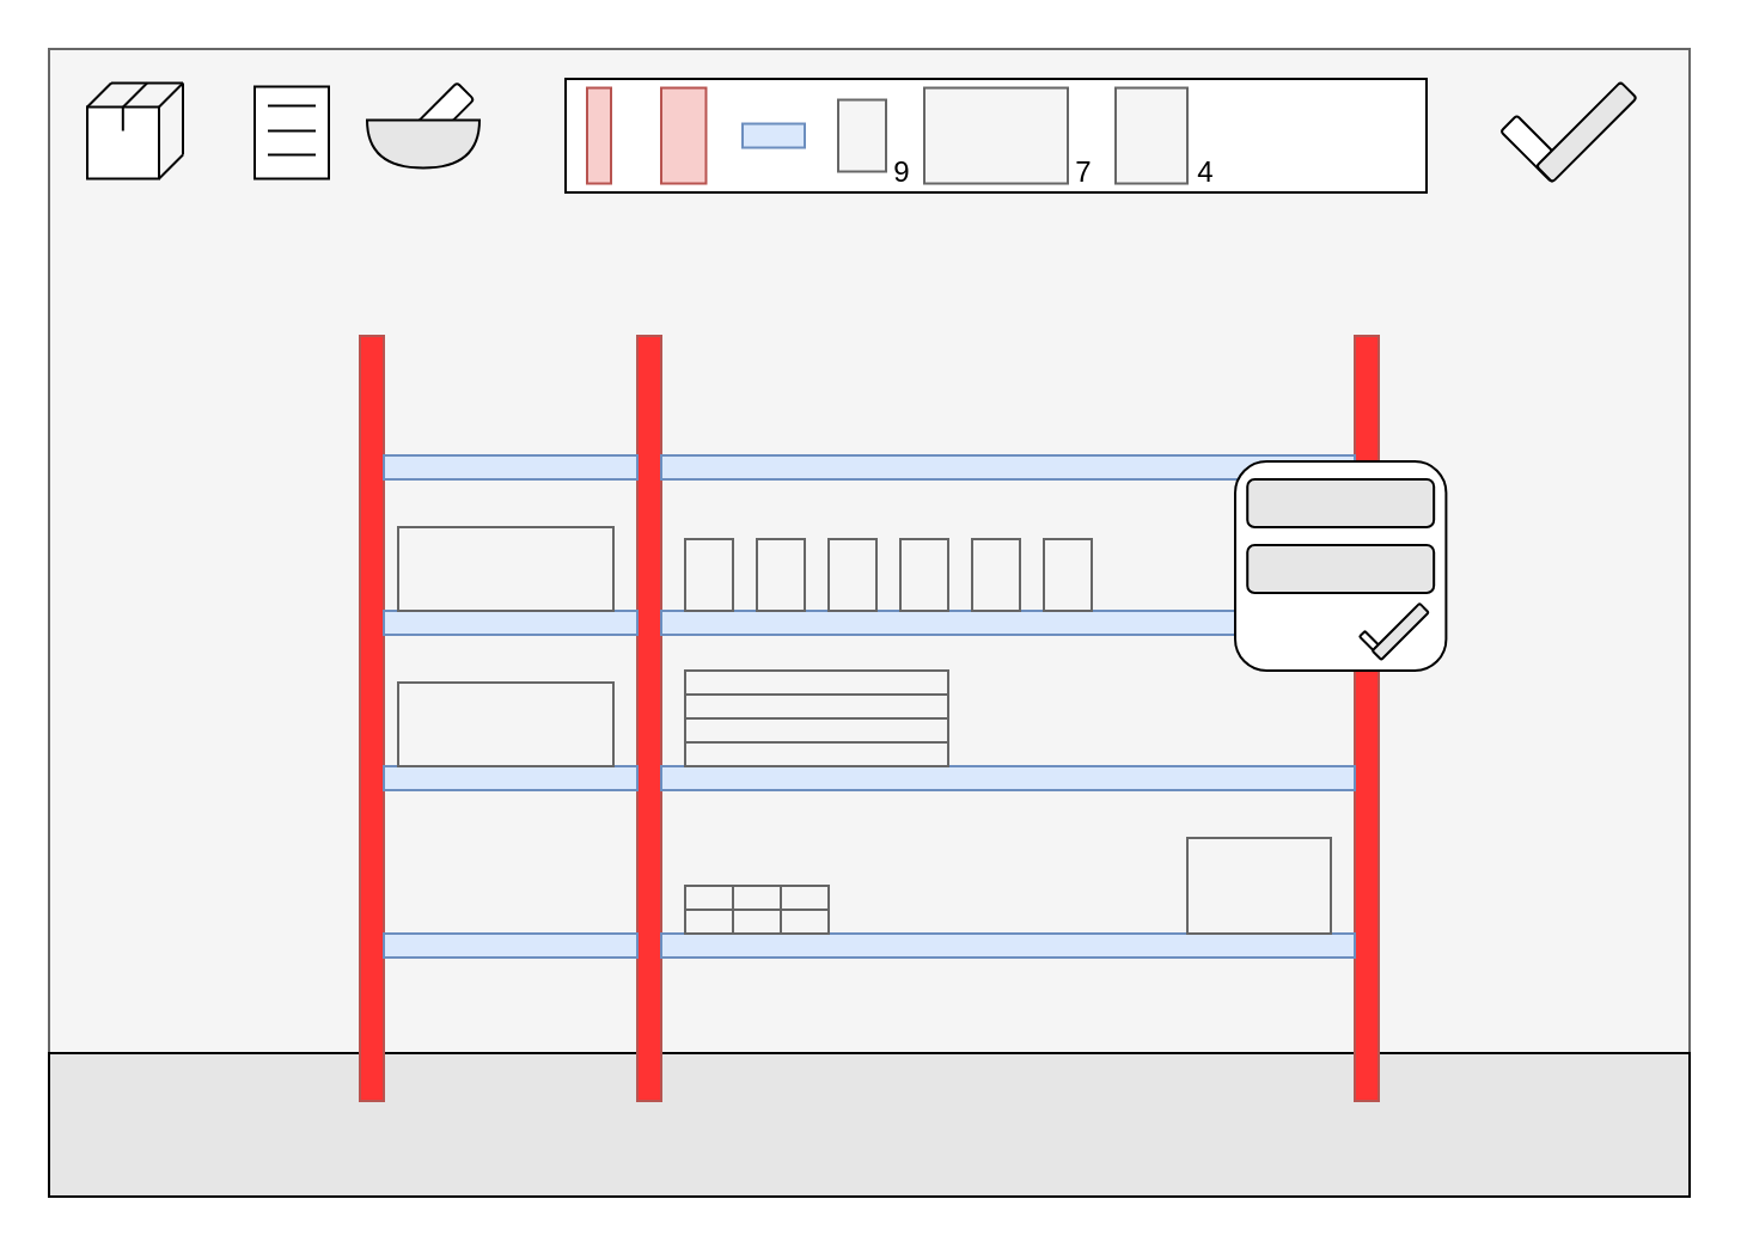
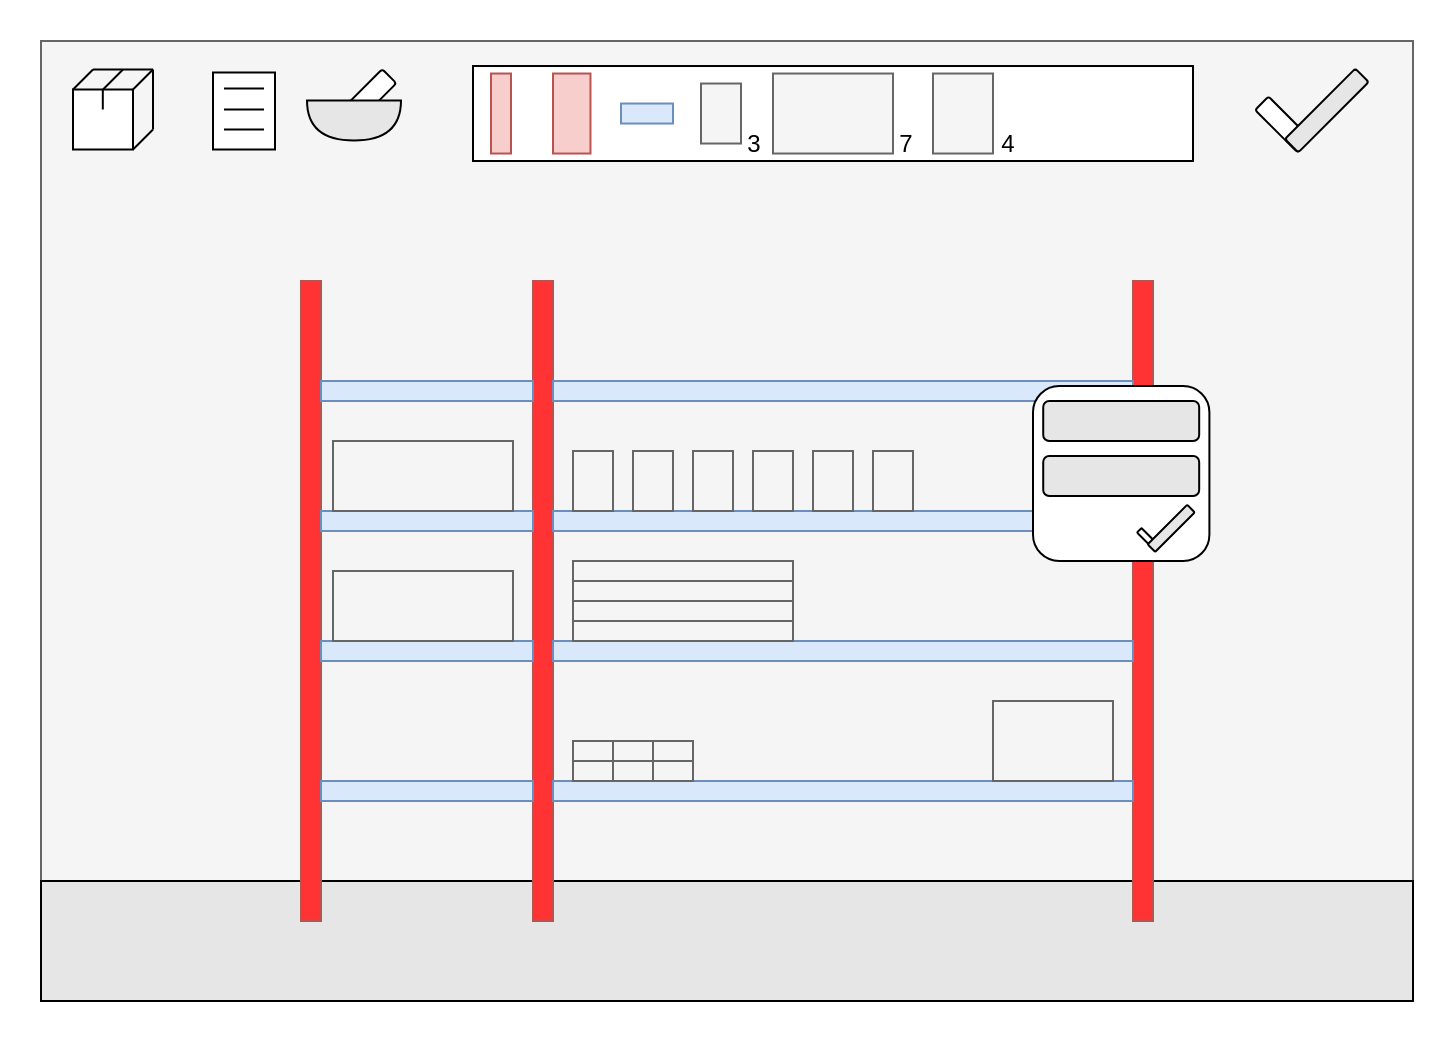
- <mxCell id="55" value="9" style="text;html=1;align=center;verticalAlign=middle;whiteSpace=wrap;rounded=0;" vertex="1" parent="1"><mxGeometry x="347" y="56.99" width="60" height="30" as="geometry" /></mxCell>
+ <mxCell id="55" value="3" style="text;html=1;align=center;verticalAlign=middle;whiteSpace=wrap;rounded=0;" vertex="1" parent="1"><mxGeometry x="347" y="56.99" width="60" height="30" as="geometry" /></mxCell>
